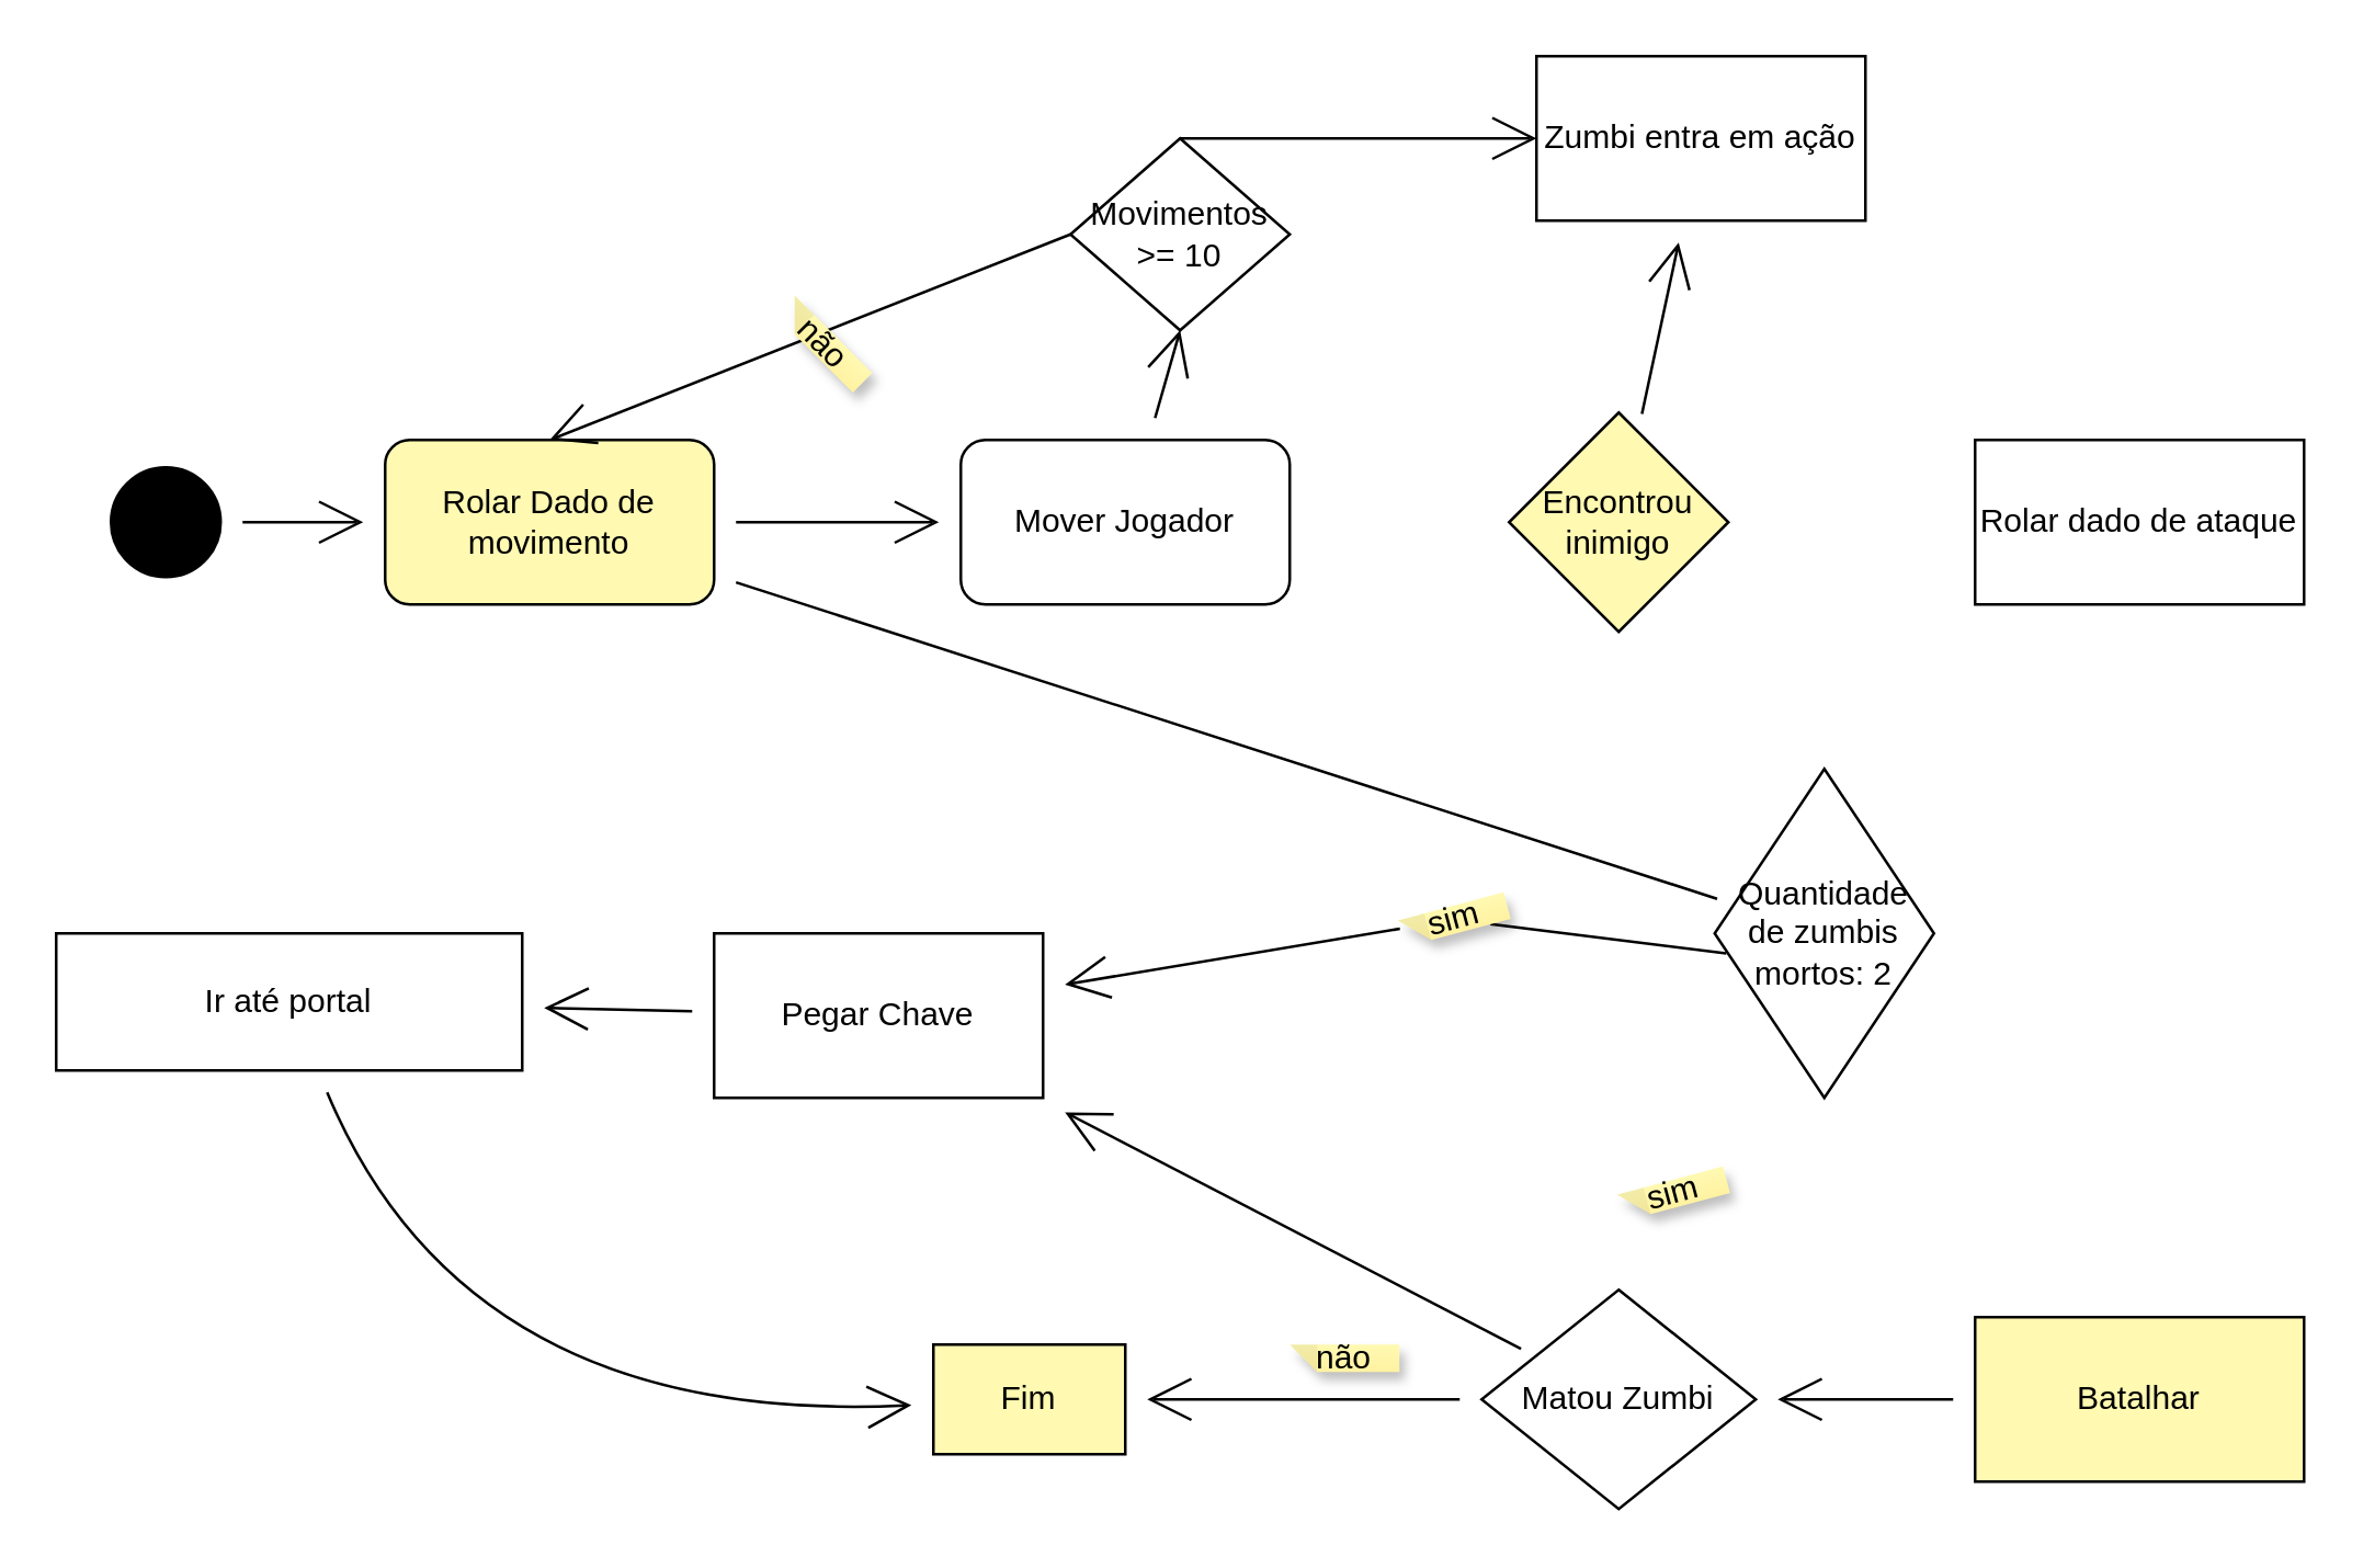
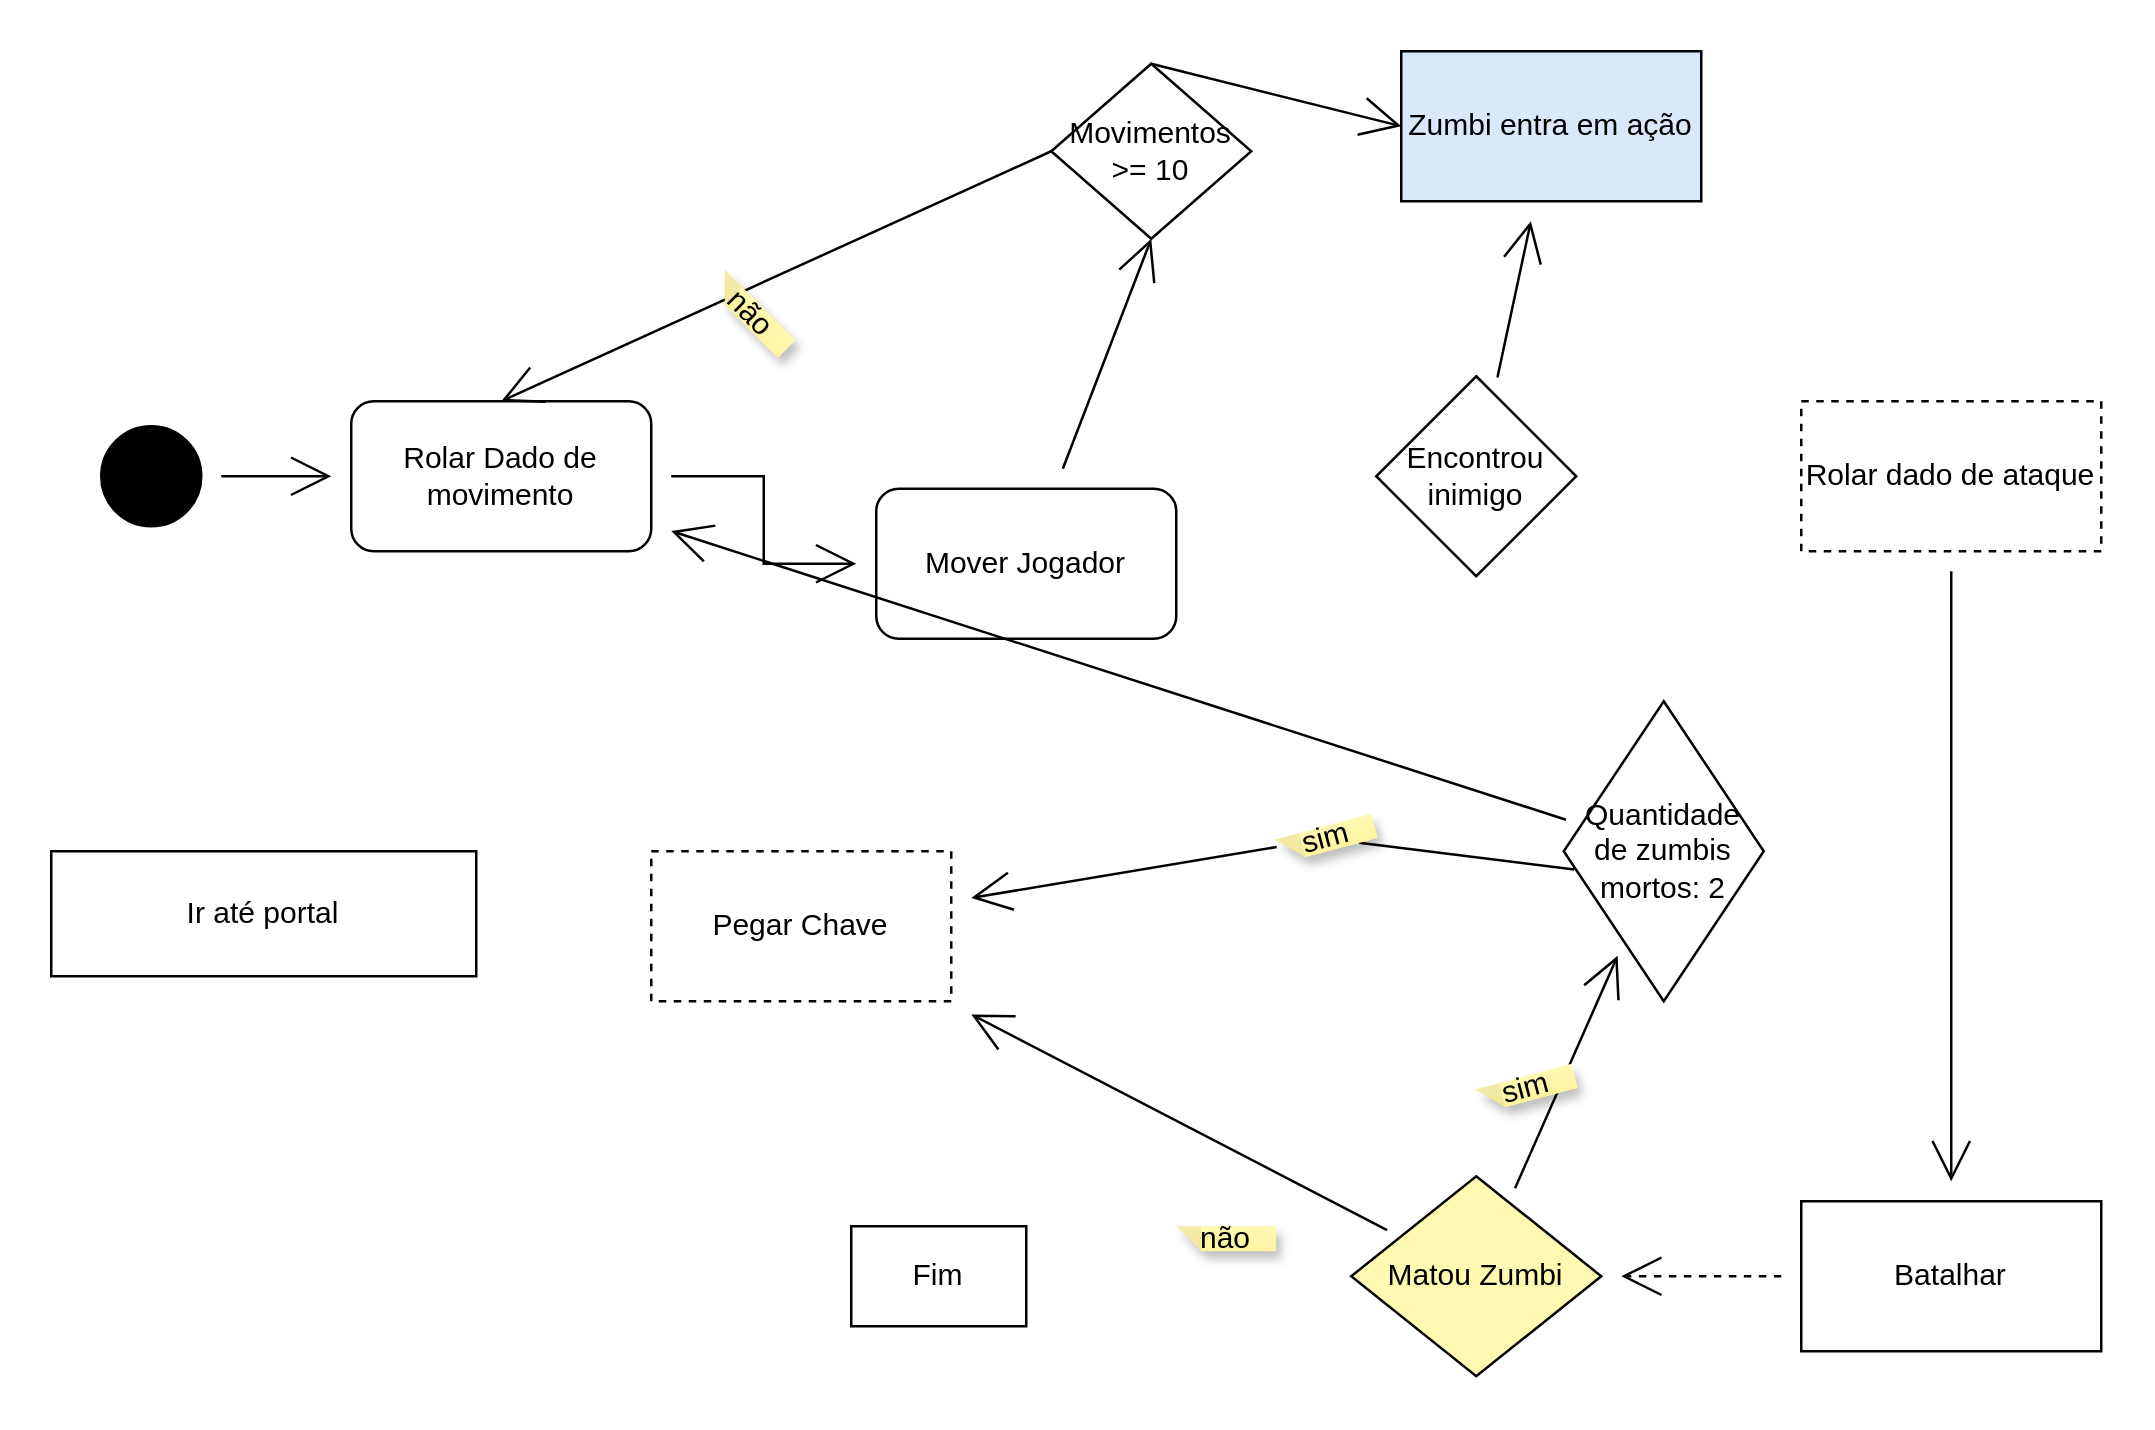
- <mxCell id="32" value="Zumbi entra em ação" style="whiteSpace=wrap;html=1;" parent="1" vertex="1"><mxGeometry x="560" y="20" width="120" height="60" as="geometry" /></mxCell>
+ <mxCell id="32" value="Zumbi entra em ação" style="whiteSpace=wrap;html=1;fillColor=#dae8fc;" parent="1" vertex="1"><mxGeometry x="560" y="20" width="120" height="60" as="geometry" /></mxCell>
- <mxCell id="30" value="Movimentos &amp;gt;= 10" style="rhombus;whiteSpace=wrap;html=1;" parent="1" vertex="1"><mxGeometry x="390" y="50" width="80" height="70" as="geometry" /></mxCell>
+ <mxCell id="30" value="Movimentos &amp;gt;= 10" style="rhombus;whiteSpace=wrap;html=1;" parent="1" vertex="1"><mxGeometry x="420" y="25" width="80" height="70" as="geometry" /></mxCell>
- <mxCell id="3" value="Rolar Dado de movimento" style="rounded=1;whiteSpace=wrap;html=1;fillColor=#fff9b2;" parent="1" vertex="1"><mxGeometry x="140" y="160" width="120" height="60" as="geometry" /></mxCell>
+ <mxCell id="3" value="Rolar Dado de movimento" style="rounded=1;whiteSpace=wrap;html=1;" parent="1" vertex="1"><mxGeometry x="140" y="160" width="120" height="60" as="geometry" /></mxCell>
- <mxCell id="7" value="Mover Jogador" style="whiteSpace=wrap;html=1;rounded=1;" parent="1" vertex="1"><mxGeometry x="350" y="160" width="120" height="60" as="geometry" /></mxCell>
+ <mxCell id="7" value="Mover Jogador" style="whiteSpace=wrap;html=1;rounded=1;" parent="1" vertex="1"><mxGeometry x="350" y="195" width="120" height="60" as="geometry" /></mxCell>
- <mxCell id="21" value="Encontrou inimigo" style="rhombus;whiteSpace=wrap;html=1;fillColor=#fff9b2;" parent="1" vertex="1"><mxGeometry x="550" width="80" height="80" as="geometry" y="150" /></mxCell>
+ <mxCell id="21" value="Encontrou inimigo" style="rhombus;whiteSpace=wrap;html=1;" parent="1" vertex="1"><mxGeometry x="550" width="80" height="80" as="geometry" y="150" /></mxCell>
- <mxCell id="13" value="Rolar dado de ataque" style="whiteSpace=wrap;html=1;" parent="1" vertex="1"><mxGeometry x="720" y="160" width="120" height="60" as="geometry" /></mxCell>
+ <mxCell id="13" value="Rolar dado de ataque" style="whiteSpace=wrap;html=1;dashed=1;" parent="1" vertex="1"><mxGeometry x="720" y="160" width="120" height="60" as="geometry" /></mxCell>
- <mxCell id="22" style="edgeStyle=none;curved=1;rounded=0;orthogonalLoop=1;jettySize=auto;html=1;endArrow=none;startSize=14;endSize=14;sourcePerimeterSpacing=8;targetPerimeterSpacing=8;" parent="1" source="24" target="3" edge="1"><mxGeometry relative="1" as="geometry" /></mxCell>
+ <mxCell id="22" style="edgeStyle=none;curved=1;rounded=0;orthogonalLoop=1;jettySize=auto;html=1;endArrow=open;startSize=14;endSize=14;sourcePerimeterSpacing=8;targetPerimeterSpacing=8;" parent="1" source="24" target="3" edge="1"><mxGeometry relative="1" as="geometry" /></mxCell>
+ <mxCell id="12" style="edgeStyle=none;curved=1;rounded=0;orthogonalLoop=1;jettySize=auto;html=1;endArrow=open;startSize=14;endSize=14;sourcePerimeterSpacing=8;targetPerimeterSpacing=8;" parent="1" source="13" target="15" edge="1"><mxGeometry relative="1" as="geometry" /></mxCell>
- <mxCell id="10" style="edgeStyle=none;curved=1;rounded=0;orthogonalLoop=1;jettySize=auto;html=1;endArrow=open;startSize=14;endSize=14;sourcePerimeterSpacing=8;targetPerimeterSpacing=8;" parent="1" source="11" target="20" edge="1"><mxGeometry relative="1" as="geometry" /></mxCell>
- <mxCell id="11" value="Pegar Chave" style="whiteSpace=wrap;html=1;" parent="1" vertex="1"><mxGeometry x="260" y="340" width="120" height="60" as="geometry" /></mxCell>
+ <mxCell id="11" value="Pegar Chave" style="whiteSpace=wrap;html=1;dashed=1;" parent="1" vertex="1"><mxGeometry x="260" y="340" width="120" height="60" as="geometry" /></mxCell>
- <mxCell id="19" style="edgeStyle=none;curved=1;rounded=0;orthogonalLoop=1;jettySize=auto;html=1;endArrow=open;startSize=14;endSize=14;sourcePerimeterSpacing=8;targetPerimeterSpacing=8;" edge="1" parent="1" source="20" target="25"><mxGeometry relative="1" as="geometry"><Array as="points"><mxPoint x="170" y="520" /></Array></mxGeometry></mxCell>
- <mxCell id="25" value="Fim" style="whiteSpace=wrap;html=1;fillColor=#fff9b2;" parent="1" vertex="1"><mxGeometry x="340" y="490" width="70" height="40" as="geometry" /></mxCell>
+ <mxCell id="25" value="Fim" style="whiteSpace=wrap;html=1;" parent="1" vertex="1"><mxGeometry x="340" y="490" width="70" height="40" as="geometry" /></mxCell>
- <mxCell id="16" value="" style="edgeStyle=none;curved=1;rounded=0;orthogonalLoop=1;jettySize=auto;html=1;endArrow=open;startSize=14;endSize=14;sourcePerimeterSpacing=8;targetPerimeterSpacing=8;" parent="1" source="18" target="25" edge="1"><mxGeometry relative="1" as="geometry" /></mxCell>
+ <mxCell id="16" value="" style="edgeStyle=none;curved=1;rounded=0;orthogonalLoop=1;jettySize=auto;html=1;endArrow=open;startSize=14;endSize=14;sourcePerimeterSpacing=8;targetPerimeterSpacing=8;" parent="1" source="18" target="24" edge="1"><mxGeometry relative="1" as="geometry" /></mxCell>
- <mxCell id="18" value="Matou Zumbi" style="rhombus;whiteSpace=wrap;html=1;" parent="1" vertex="1"><mxGeometry x="540" y="470" width="100" height="80" as="geometry" /></mxCell>
+ <mxCell id="18" value="Matou Zumbi" style="rhombus;whiteSpace=wrap;html=1;fillColor=#fff9b2;" parent="1" vertex="1"><mxGeometry x="540" y="470" width="100" height="80" as="geometry" /></mxCell>
- <mxCell id="14" style="edgeStyle=none;curved=1;rounded=0;orthogonalLoop=1;jettySize=auto;html=1;endArrow=open;startSize=14;endSize=14;sourcePerimeterSpacing=8;targetPerimeterSpacing=8;" parent="1" source="15" target="18" edge="1"><mxGeometry relative="1" as="geometry" /></mxCell>
+ <mxCell id="14" style="edgeStyle=none;curved=1;rounded=0;orthogonalLoop=1;jettySize=auto;html=1;endArrow=open;startSize=14;endSize=14;sourcePerimeterSpacing=8;targetPerimeterSpacing=8;dashed=1;" parent="1" source="15" target="18" edge="1"><mxGeometry relative="1" as="geometry" /></mxCell>
- <mxCell id="15" value="Batalhar" style="whiteSpace=wrap;html=1;fillColor=#fff9b2;" parent="1" vertex="1"><mxGeometry x="720" y="480" width="120" height="60" as="geometry" /></mxCell>
+ <mxCell id="15" value="Batalhar" style="whiteSpace=wrap;html=1;" parent="1" vertex="1"><mxGeometry x="720" y="480" width="120" height="60" as="geometry" /></mxCell>
